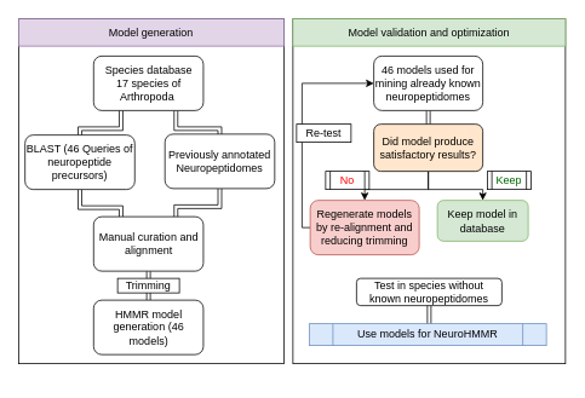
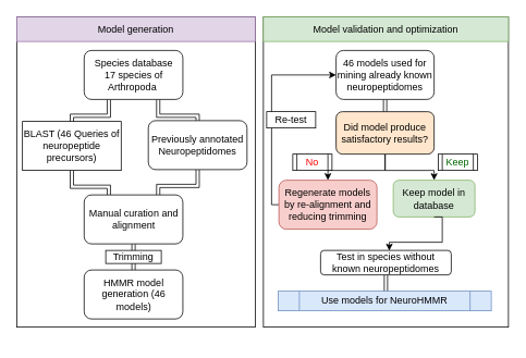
- <mxCell id="9" value="BLAST (46 Queries of neuropeptide precursors)" style="rounded=1;whiteSpace=wrap;html=1;" parent="3" vertex="1"><mxGeometry x="7.048" y="128" width="120.828" height="60" as="geometry" /></mxCell>
+ <mxCell id="9" value="BLAST (46 Queries of neuropeptide precursors)" style="whiteSpace=wrap;html=1;rounded=0;" parent="3" vertex="1"><mxGeometry x="7.048" y="128" width="120.828" height="60" as="geometry" /></mxCell>
+ <mxCell id="31" style="edgeStyle=orthogonalEdgeStyle;rounded=0;orthogonalLoop=1;jettySize=auto;html=1;exitX=0.5;exitY=1;exitDx=0;exitDy=0;entryX=0.526;entryY=0.012;entryDx=0;entryDy=0;entryPerimeter=0;" edge="1" parent="1" source="25" target="28"><mxGeometry relative="1" as="geometry"><Array as="points"><mxPoint x="541" y="296" /><mxPoint x="476" y="296" /></Array></mxGeometry></mxCell>
